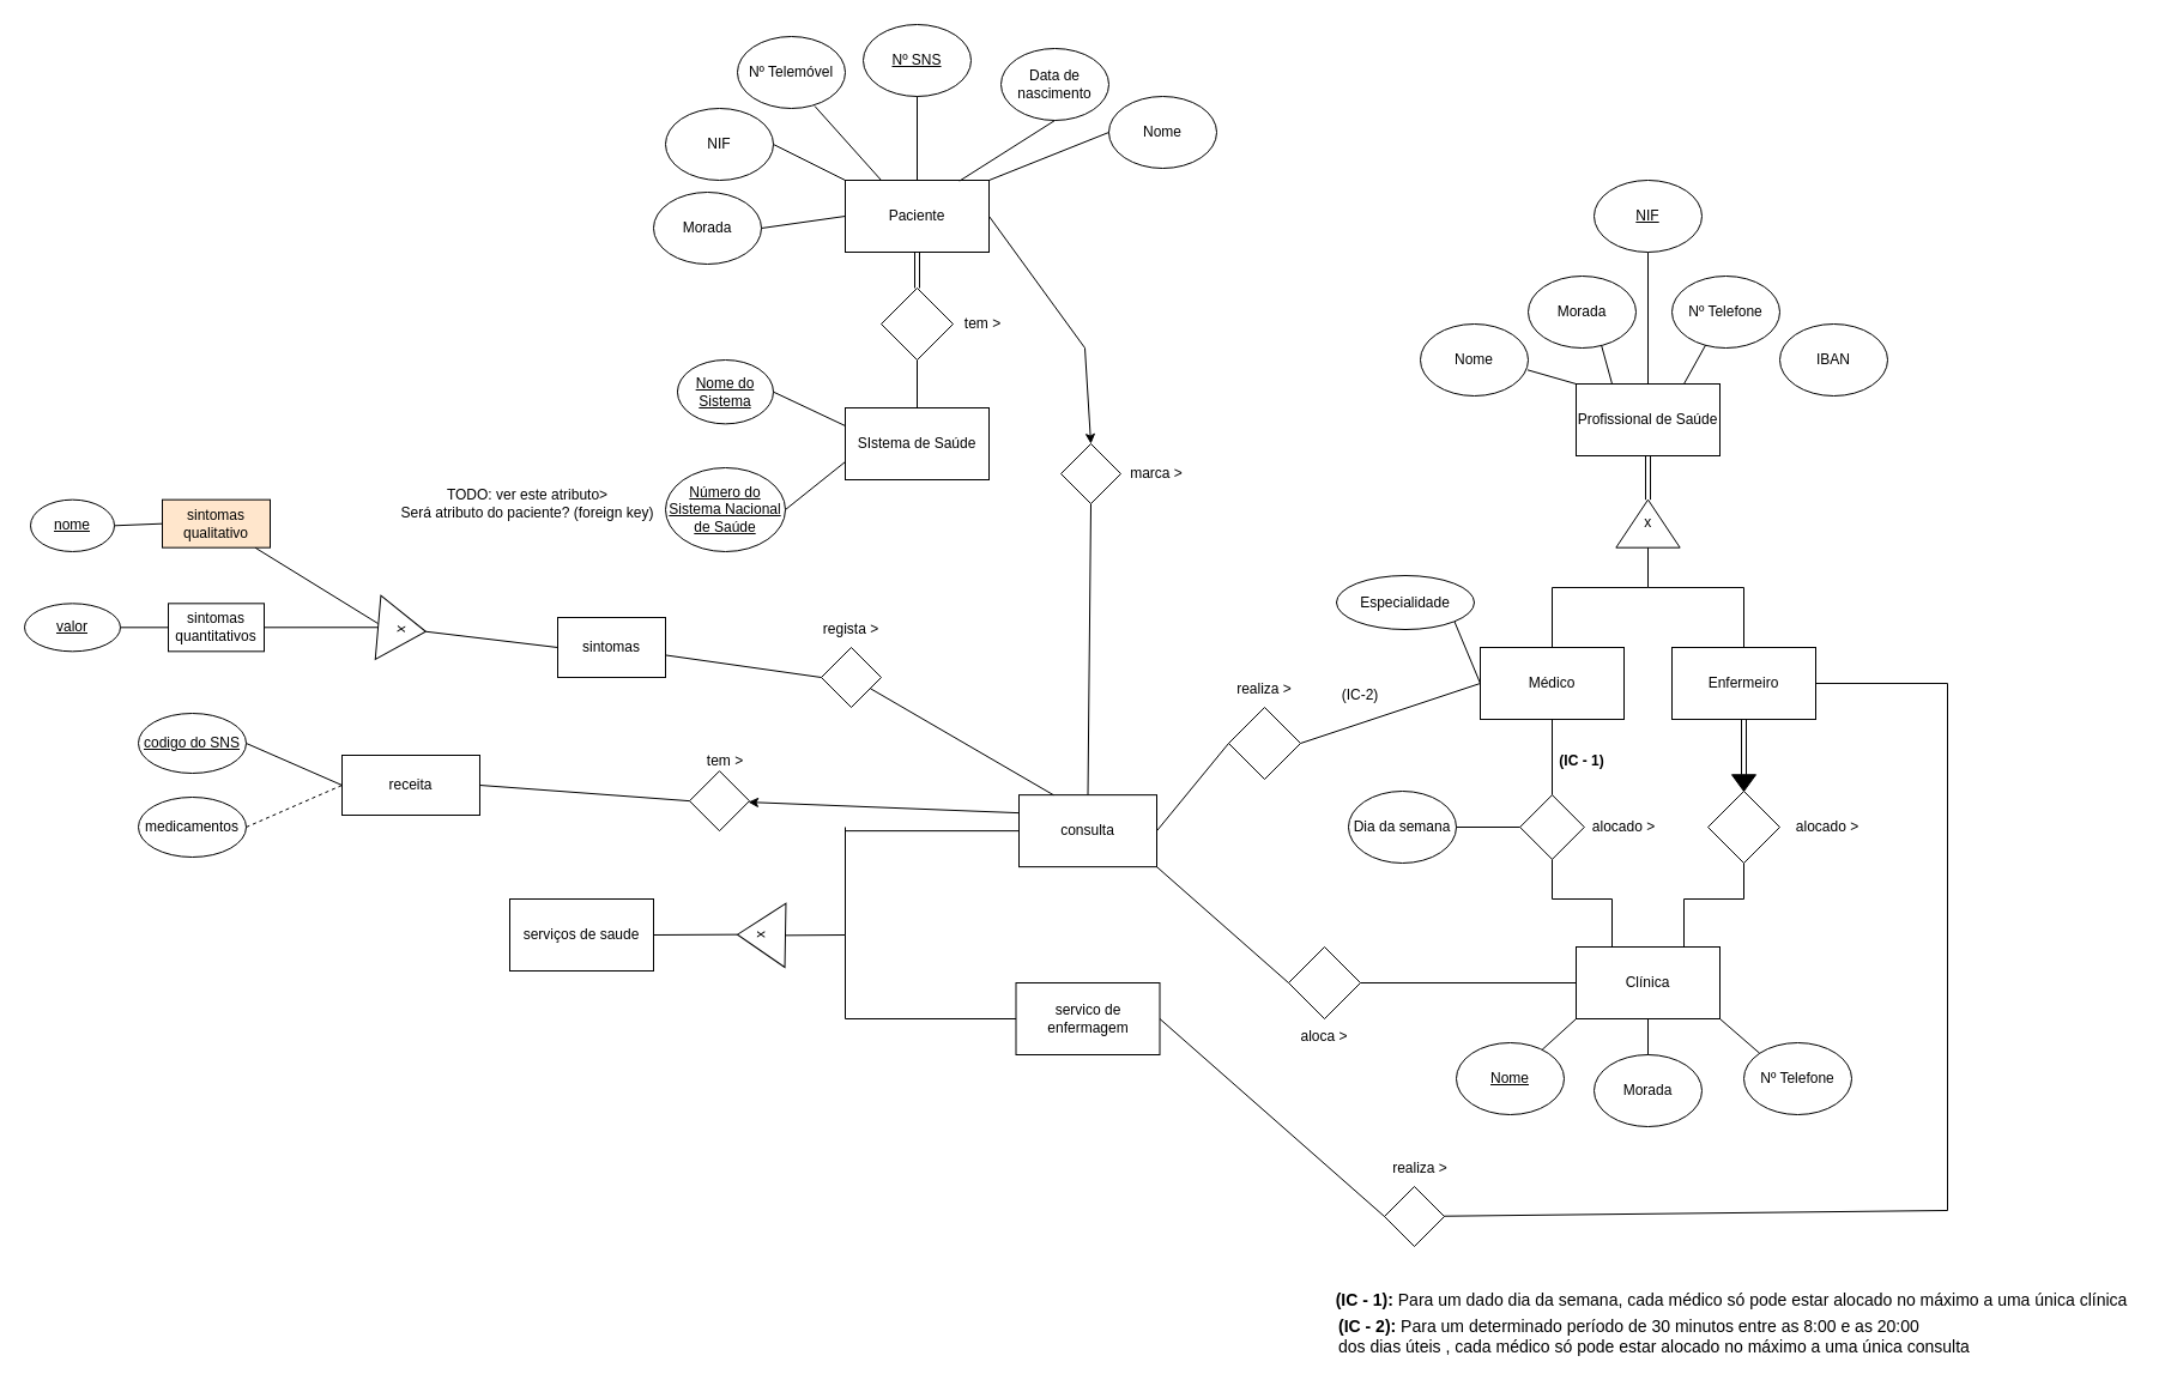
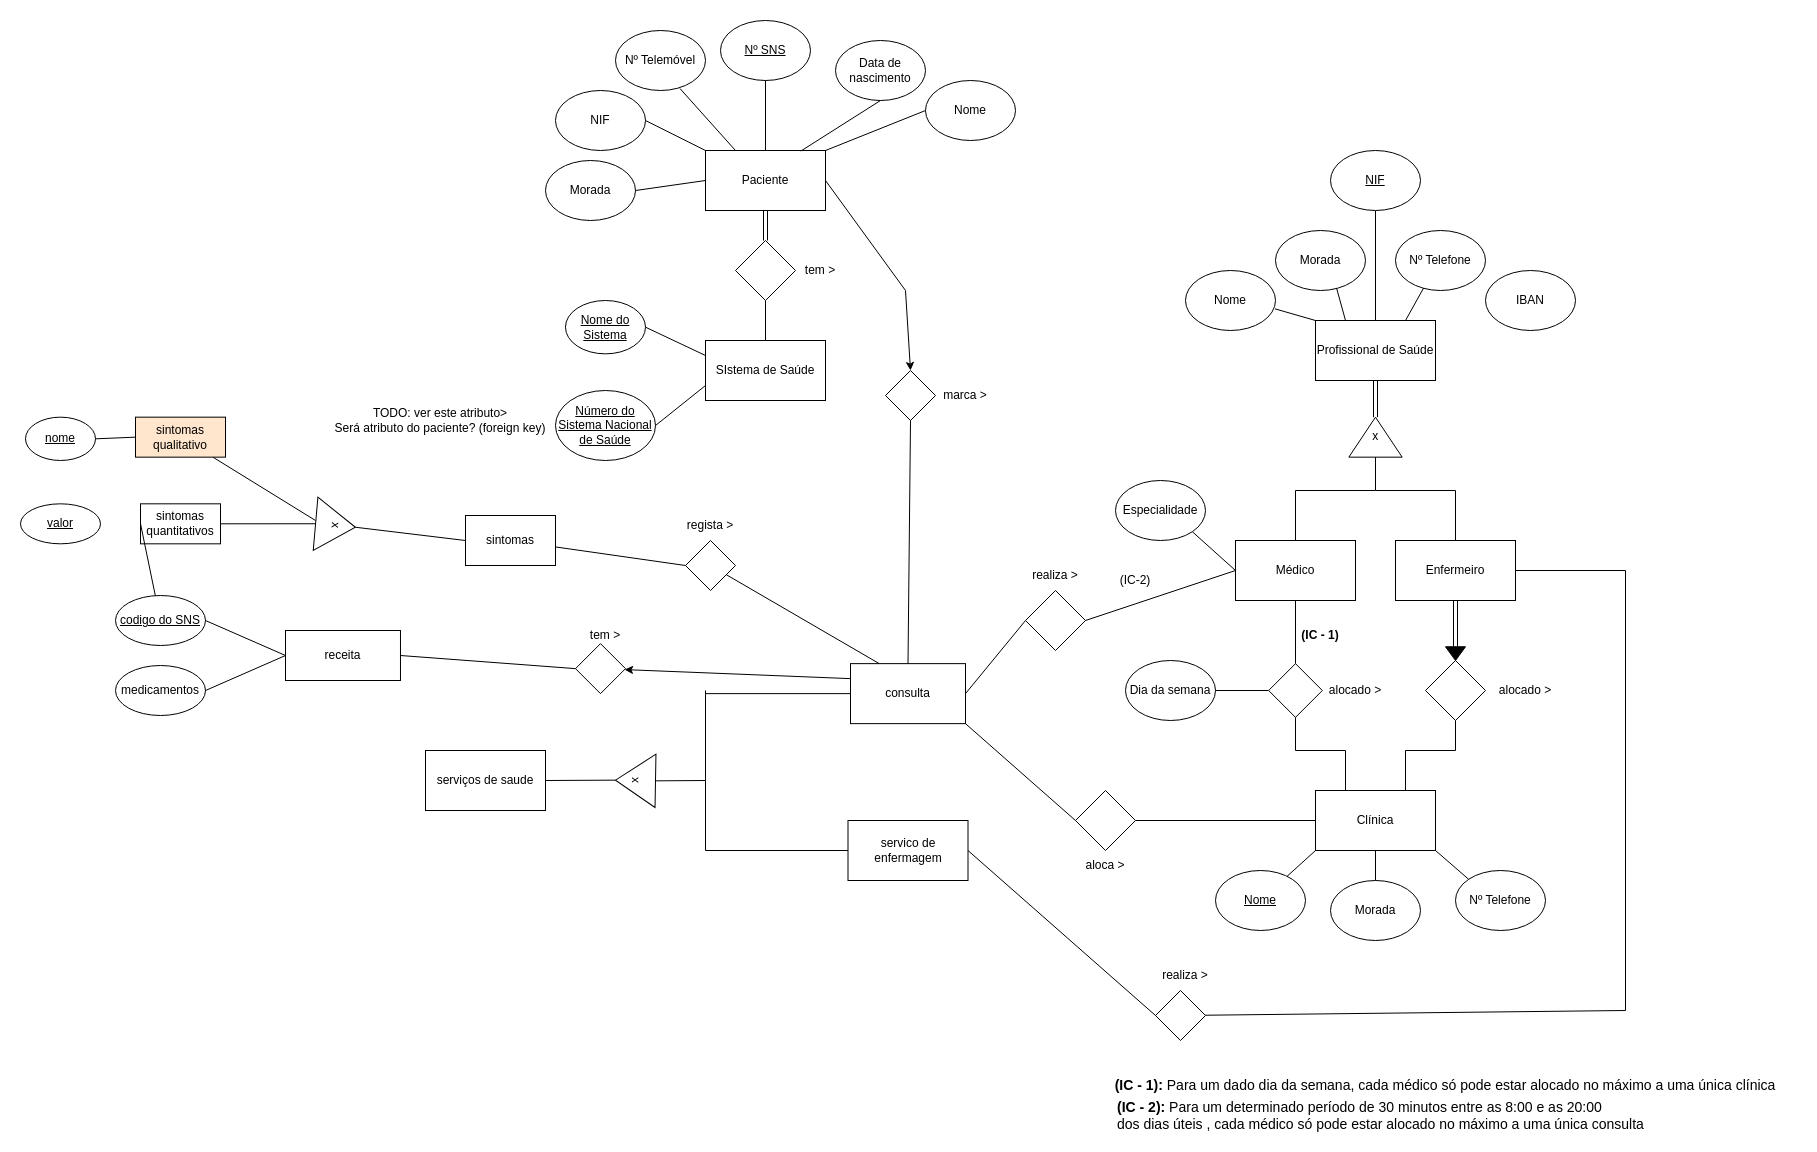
- <mxCell id="22" value="Especialidade" style="ellipse;whiteSpace=wrap;html=1;" parent="1" vertex="1"><mxGeometry x="1115" y="480" width="115" height="45" as="geometry" /></mxCell>
+ <mxCell id="22" value="Especialidade" style="ellipse;whiteSpace=wrap;html=1;" parent="1" vertex="1"><mxGeometry x="1115" y="480" width="90" height="60" as="geometry" /></mxCell>
- <mxCell id="122" value="" style="endArrow=none;html=1;rounded=0;exitX=0;exitY=0.5;exitDx=0;exitDy=0;" edge="1" parent="1" source="121" target="123"><mxGeometry width="50" height="50" relative="1" as="geometry"><mxPoint x="635" y="540" as="sourcePoint" /><mxPoint x="95" y="480" as="targetPoint" /></mxGeometry></mxCell>
+ <mxCell id="122" value="" style="endArrow=none;html=1;rounded=0;exitX=0;exitY=0.5;exitDx=0;exitDy=0;" edge="1" parent="1" source="121" target="101"><mxGeometry width="50" height="50" relative="1" as="geometry"><mxPoint x="635" y="540" as="sourcePoint" /><mxPoint x="95" y="480" as="targetPoint" /></mxGeometry></mxCell>
- <mxCell id="104" value="" style="endArrow=none;html=1;rounded=0;exitX=1;exitY=0.5;exitDx=0;exitDy=0;entryX=0;entryY=0.5;entryDx=0;entryDy=0;dashed=1;" edge="1" parent="1" source="103" target="100"><mxGeometry width="50" height="50" relative="1" as="geometry"><mxPoint x="635" y="840" as="sourcePoint" /><mxPoint x="685" y="790" as="targetPoint" /></mxGeometry></mxCell>
+ <mxCell id="104" value="" style="endArrow=none;html=1;rounded=0;exitX=1;exitY=0.5;exitDx=0;exitDy=0;entryX=0;entryY=0.5;entryDx=0;entryDy=0;" edge="1" parent="1" source="103" target="100"><mxGeometry width="50" height="50" relative="1" as="geometry"><mxPoint x="635" y="840" as="sourcePoint" /><mxPoint x="685" y="790" as="targetPoint" /></mxGeometry></mxCell>
